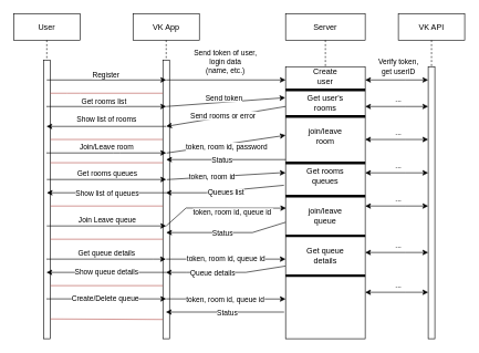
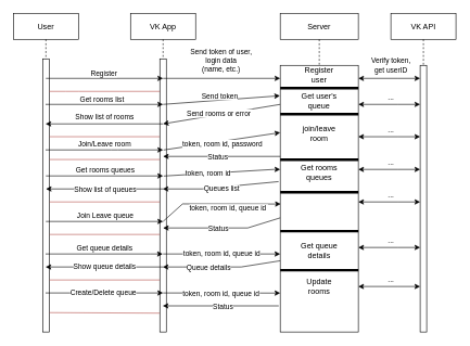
- <mxCell id="21" value="Create user" style="text;html=1;strokeColor=none;fillColor=none;align=center;verticalAlign=middle;whiteSpace=wrap;rounded=0;" parent="19" vertex="1"><mxGeometry x="30" y="80" width="60" height="30" as="geometry" /></mxCell>
+ <mxCell id="21" value="Register user" style="text;html=1;strokeColor=none;fillColor=none;align=center;verticalAlign=middle;whiteSpace=wrap;rounded=0;" parent="19" vertex="1"><mxGeometry x="30" y="80" width="60" height="30" as="geometry" /></mxCell>
- <mxCell id="23" value="Get user's rooms" style="text;html=1;strokeColor=none;fillColor=none;align=center;verticalAlign=middle;whiteSpace=wrap;rounded=0;" parent="19" vertex="1"><mxGeometry x="30" y="120" width="60" height="30" as="geometry" /></mxCell>
+ <mxCell id="23" value="Get user's queue" style="text;html=1;strokeColor=none;fillColor=none;align=center;verticalAlign=middle;whiteSpace=wrap;rounded=0;" parent="19" vertex="1"><mxGeometry x="30" y="120" width="60" height="30" as="geometry" /></mxCell>
- <mxCell id="29" value="join/leave queue" style="text;html=1;strokeColor=none;fillColor=none;align=center;verticalAlign=middle;whiteSpace=wrap;rounded=0;" parent="19" vertex="1"><mxGeometry x="30" y="290" width="60" height="30" as="geometry" /></mxCell>
+ <mxCell id="33" value="Update rooms" style="text;html=1;strokeColor=none;fillColor=none;align=center;verticalAlign=middle;whiteSpace=wrap;rounded=0;" vertex="1" parent="19"><mxGeometry x="30" y="400" width="60" height="40" as="geometry" /></mxCell>
